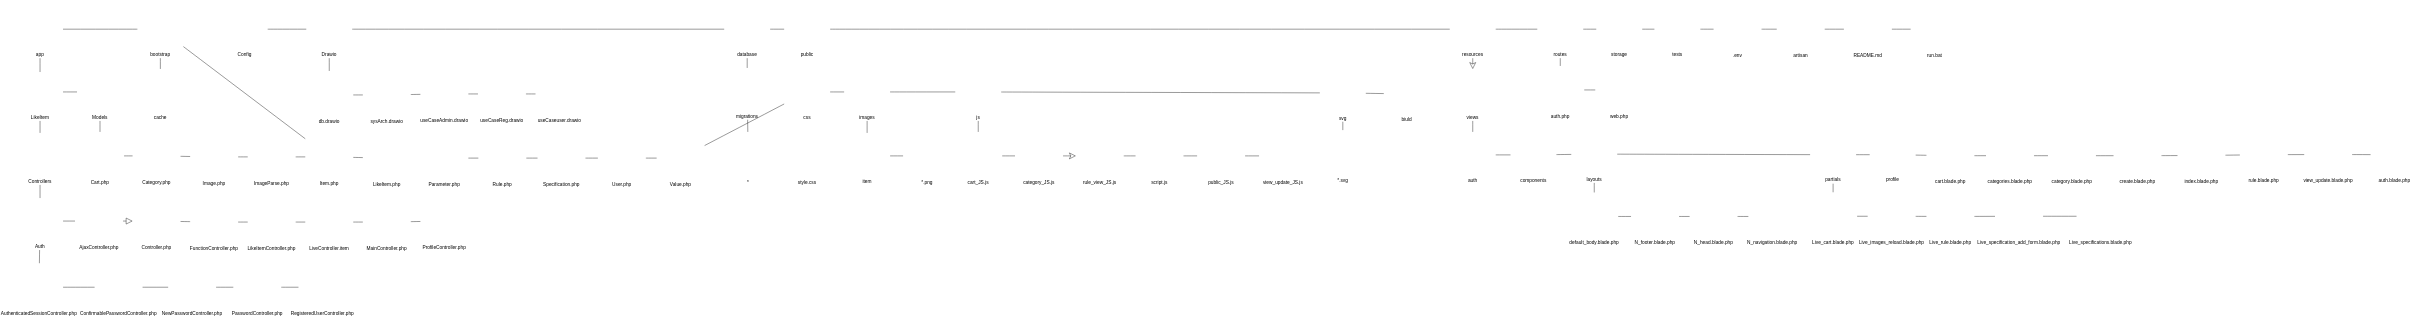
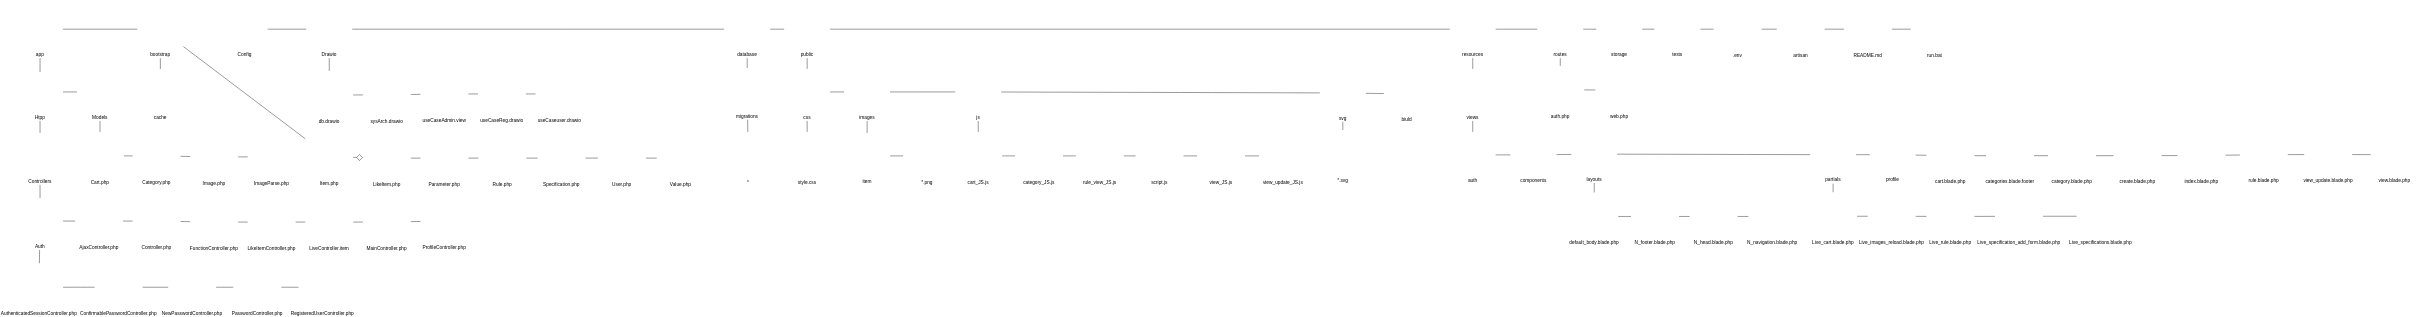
- <mxCell id="115" value="" style="edgeStyle=none;curved=1;rounded=0;orthogonalLoop=1;jettySize=auto;html=1;fontColor=default;endArrow=classic;endFill=0;startSize=14;endSize=14;sourcePerimeterSpacing=8;targetPerimeterSpacing=8;" edge="1" parent="1" source="116" target="132"><mxGeometry relative="1" as="geometry" /></mxCell>
+ <mxCell id="115" value="" style="edgeStyle=none;curved=1;rounded=0;orthogonalLoop=1;jettySize=auto;html=1;fontColor=default;endArrow=none;endFill=0;startSize=14;endSize=14;sourcePerimeterSpacing=8;targetPerimeterSpacing=8;" edge="1" parent="1" source="116" target="132"><mxGeometry relative="1" as="geometry" /></mxCell>
+ <mxCell id="82" value="" style="edgeStyle=none;curved=1;rounded=0;orthogonalLoop=1;jettySize=auto;html=1;fontColor=default;endArrow=none;endFill=0;startSize=14;endSize=14;sourcePerimeterSpacing=8;targetPerimeterSpacing=8;" edge="1" parent="1" source="84" target="87"><mxGeometry relative="1" as="geometry" /></mxCell>
- <mxCell id="12" value="LikeItem" style="shape=image;imageAspect=0;aspect=fixed;verticalLabelPosition=bottom;verticalAlign=top;image=https://www.svgrepo.com/show/532810/folder.svg;imageBackground=#FFFFFF;labelBackgroundColor=#FFFFFF;labelBorderColor=none;fontColor=default;" vertex="1" parent="1"><mxGeometry x="25" y="180" width="99" height="99" as="geometry" /></mxCell>
+ <mxCell id="12" value="Htpp" style="shape=image;imageAspect=0;aspect=fixed;verticalLabelPosition=bottom;verticalAlign=top;image=https://www.svgrepo.com/show/532810/folder.svg;imageBackground=#FFFFFF;labelBackgroundColor=#FFFFFF;labelBorderColor=none;fontColor=default;" vertex="1" parent="1"><mxGeometry x="25" y="180" width="99" height="99" as="geometry" /></mxCell>
- <mxCell id="72" value="useCaseAdmin.drawio" style="shape=image;imageAspect=0;aspect=fixed;verticalLabelPosition=bottom;verticalAlign=top;image=https://www.svgrepo.com/show/532778/file-minus-alt.svg;labelBackgroundColor=#FFFFFF;labelBorderColor=none;fontColor=default;" vertex="1" parent="1"><mxGeometry x="1034" y="182.5" width="104" height="104" as="geometry" /></mxCell>
+ <mxCell id="72" value="useCaseAdmin.view" style="shape=image;imageAspect=0;aspect=fixed;verticalLabelPosition=bottom;verticalAlign=top;image=https://www.svgrepo.com/show/532778/file-minus-alt.svg;labelBackgroundColor=#FFFFFF;labelBorderColor=none;fontColor=default;" vertex="1" parent="1"><mxGeometry x="1034" y="182.5" width="104" height="104" as="geometry" /></mxCell>
- <mxCell id="86" value="" style="edgeStyle=none;curved=1;rounded=0;orthogonalLoop=1;jettySize=auto;html=1;fontColor=default;endArrow=none;endFill=0;startSize=14;endSize=14;sourcePerimeterSpacing=8;targetPerimeterSpacing=8;" edge="1" parent="1" source="87" target="60"><mxGeometry relative="1" as="geometry" /></mxCell>
+ <mxCell id="86" value="" style="edgeStyle=none;curved=1;rounded=0;orthogonalLoop=1;jettySize=auto;html=1;fontColor=default;endArrow=none;endFill=0;startSize=14;endSize=14;sourcePerimeterSpacing=8;targetPerimeterSpacing=8;" edge="1" parent="1" source="87" target="98"><mxGeometry relative="1" as="geometry" /></mxCell>
- <mxCell id="104" value="" style="edgeStyle=none;curved=1;rounded=0;orthogonalLoop=1;jettySize=auto;html=1;fontColor=default;endArrow=classic;endFill=0;startSize=14;endSize=14;sourcePerimeterSpacing=8;targetPerimeterSpacing=8;" edge="1" parent="1" source="105" target="107"><mxGeometry relative="1" as="geometry" /></mxCell>
+ <mxCell id="104" value="" style="edgeStyle=none;curved=1;rounded=0;orthogonalLoop=1;jettySize=auto;html=1;fontColor=default;endArrow=none;endFill=0;startSize=14;endSize=14;sourcePerimeterSpacing=8;targetPerimeterSpacing=8;" edge="1" parent="1" source="105" target="107"><mxGeometry relative="1" as="geometry" /></mxCell>
- <mxCell id="46" value="" style="edgeStyle=none;curved=1;rounded=0;orthogonalLoop=1;jettySize=auto;html=1;fontColor=default;endArrow=none;endFill=0;startSize=14;endSize=14;sourcePerimeterSpacing=8;targetPerimeterSpacing=8;" edge="1" parent="1" source="47" target="49"><mxGeometry relative="1" as="geometry" /></mxCell>
- <mxCell id="48" value="" style="edgeStyle=none;curved=1;rounded=0;orthogonalLoop=1;jettySize=auto;html=1;fontColor=default;endArrow=none;endFill=0;startSize=14;endSize=14;sourcePerimeterSpacing=8;targetPerimeterSpacing=8;" edge="1" parent="1" source="49" target="51"><mxGeometry relative="1" as="geometry" /></mxCell>
+ <mxCell id="48" value="" style="edgeStyle=none;curved=1;rounded=0;orthogonalLoop=1;jettySize=auto;html=1;fontColor=default;endArrow=diamond;endFill=0;startSize=14;endSize=14;sourcePerimeterSpacing=8;targetPerimeterSpacing=8;" edge="1" parent="1" source="49" target="51"><mxGeometry relative="1" as="geometry" /></mxCell>
+ <mxCell id="50" value="" style="edgeStyle=none;curved=1;rounded=0;orthogonalLoop=1;jettySize=auto;html=1;fontColor=default;endArrow=none;endFill=0;startSize=14;endSize=14;sourcePerimeterSpacing=8;targetPerimeterSpacing=8;" edge="1" parent="1" source="51" target="53"><mxGeometry relative="1" as="geometry" /></mxCell>
- <mxCell id="166" value="auth.blade.php" style="shape=image;imageAspect=0;aspect=fixed;verticalLabelPosition=bottom;verticalAlign=top;image=https://www.svgrepo.com/show/532778/file-minus-alt.svg;" vertex="1" parent="1"><mxGeometry x="5912.5" y="334.5" width="104" height="104" as="geometry" /></mxCell>
+ <mxCell id="166" value="view.blade.php" style="shape=image;imageAspect=0;aspect=fixed;verticalLabelPosition=bottom;verticalAlign=top;image=https://www.svgrepo.com/show/532778/file-minus-alt.svg;" vertex="1" parent="1"><mxGeometry x="5912.5" y="334.5" width="104" height="104" as="geometry" /></mxCell>
- <mxCell id="111" value="public_JS.js" style="shape=image;imageAspect=0;aspect=fixed;verticalLabelPosition=bottom;verticalAlign=top;image=https://www.svgrepo.com/show/532778/file-minus-alt.svg;" vertex="1" parent="1"><mxGeometry x="2977" y="337.5" width="104" height="104" as="geometry" /></mxCell>
+ <mxCell id="111" value="view_JS.js" style="shape=image;imageAspect=0;aspect=fixed;verticalLabelPosition=bottom;verticalAlign=top;image=https://www.svgrepo.com/show/532778/file-minus-alt.svg;" vertex="1" parent="1"><mxGeometry x="2977" y="337.5" width="104" height="104" as="geometry" /></mxCell>
- <mxCell id="148" value="categories.blade.php" style="shape=image;imageAspect=0;aspect=fixed;verticalLabelPosition=bottom;verticalAlign=top;image=https://www.svgrepo.com/show/532778/file-minus-alt.svg;" vertex="1" parent="1"><mxGeometry x="4950.5" y="337" width="104" height="104" as="geometry" /></mxCell>
+ <mxCell id="148" value="categories.blade.footer" style="shape=image;imageAspect=0;aspect=fixed;verticalLabelPosition=bottom;verticalAlign=top;image=https://www.svgrepo.com/show/532778/file-minus-alt.svg;" vertex="1" parent="1"><mxGeometry x="4950.5" y="337" width="104" height="104" as="geometry" /></mxCell>
- <mxCell id="2" value="" style="edgeStyle=none;curved=1;rounded=0;orthogonalLoop=1;jettySize=auto;html=1;fontColor=default;endArrow=block;endFill=0;startSize=14;endSize=14;sourcePerimeterSpacing=8;targetPerimeterSpacing=8;" edge="1" parent="1" source="3" target="20"><mxGeometry relative="1" as="geometry" /></mxCell>
+ <mxCell id="2" value="" style="edgeStyle=none;curved=1;rounded=0;orthogonalLoop=1;jettySize=auto;html=1;fontColor=default;endArrow=none;endFill=0;startSize=14;endSize=14;sourcePerimeterSpacing=8;targetPerimeterSpacing=8;" edge="1" parent="1" source="3" target="20"><mxGeometry relative="1" as="geometry" /></mxCell>
